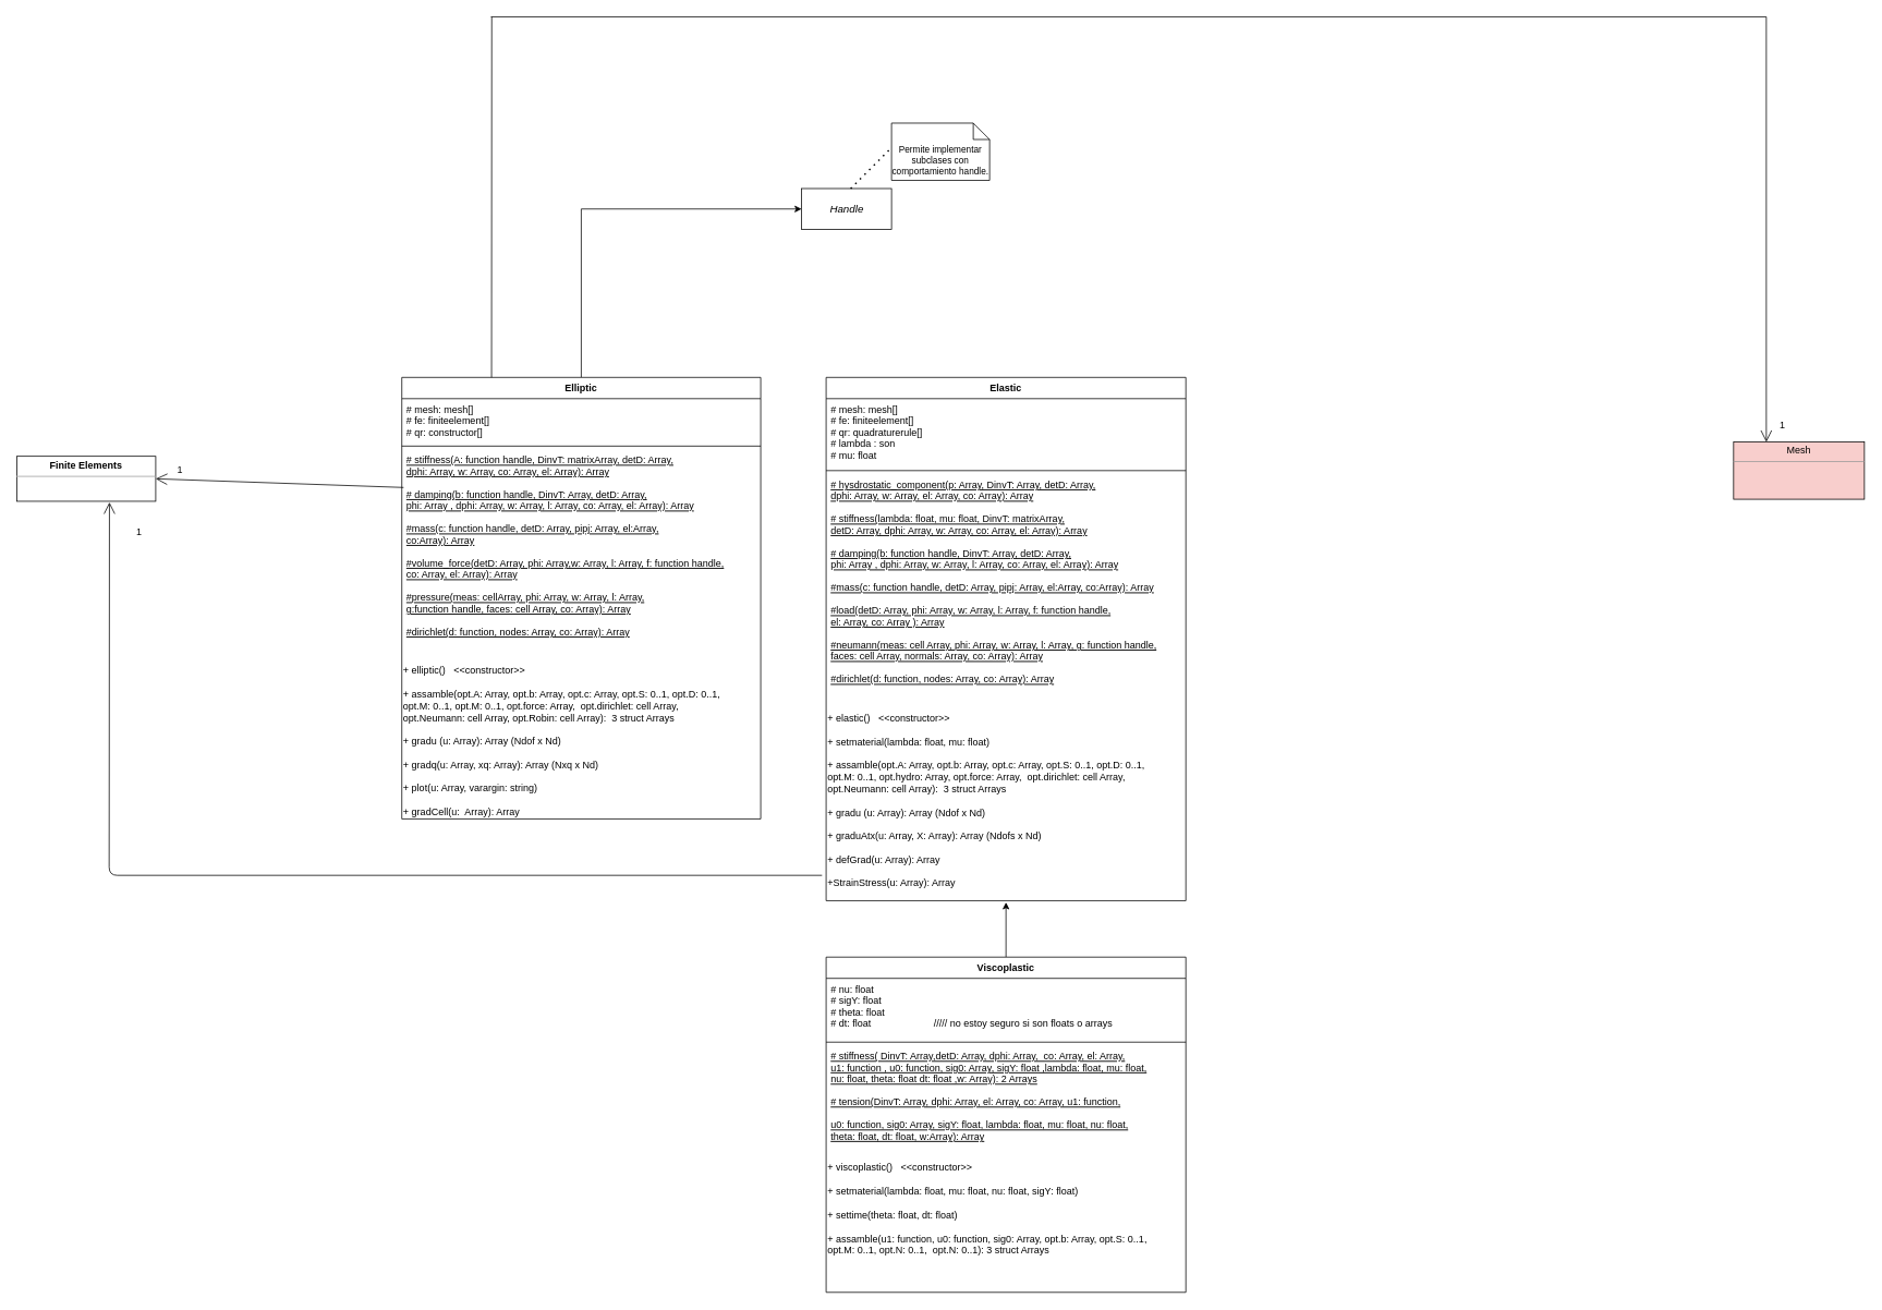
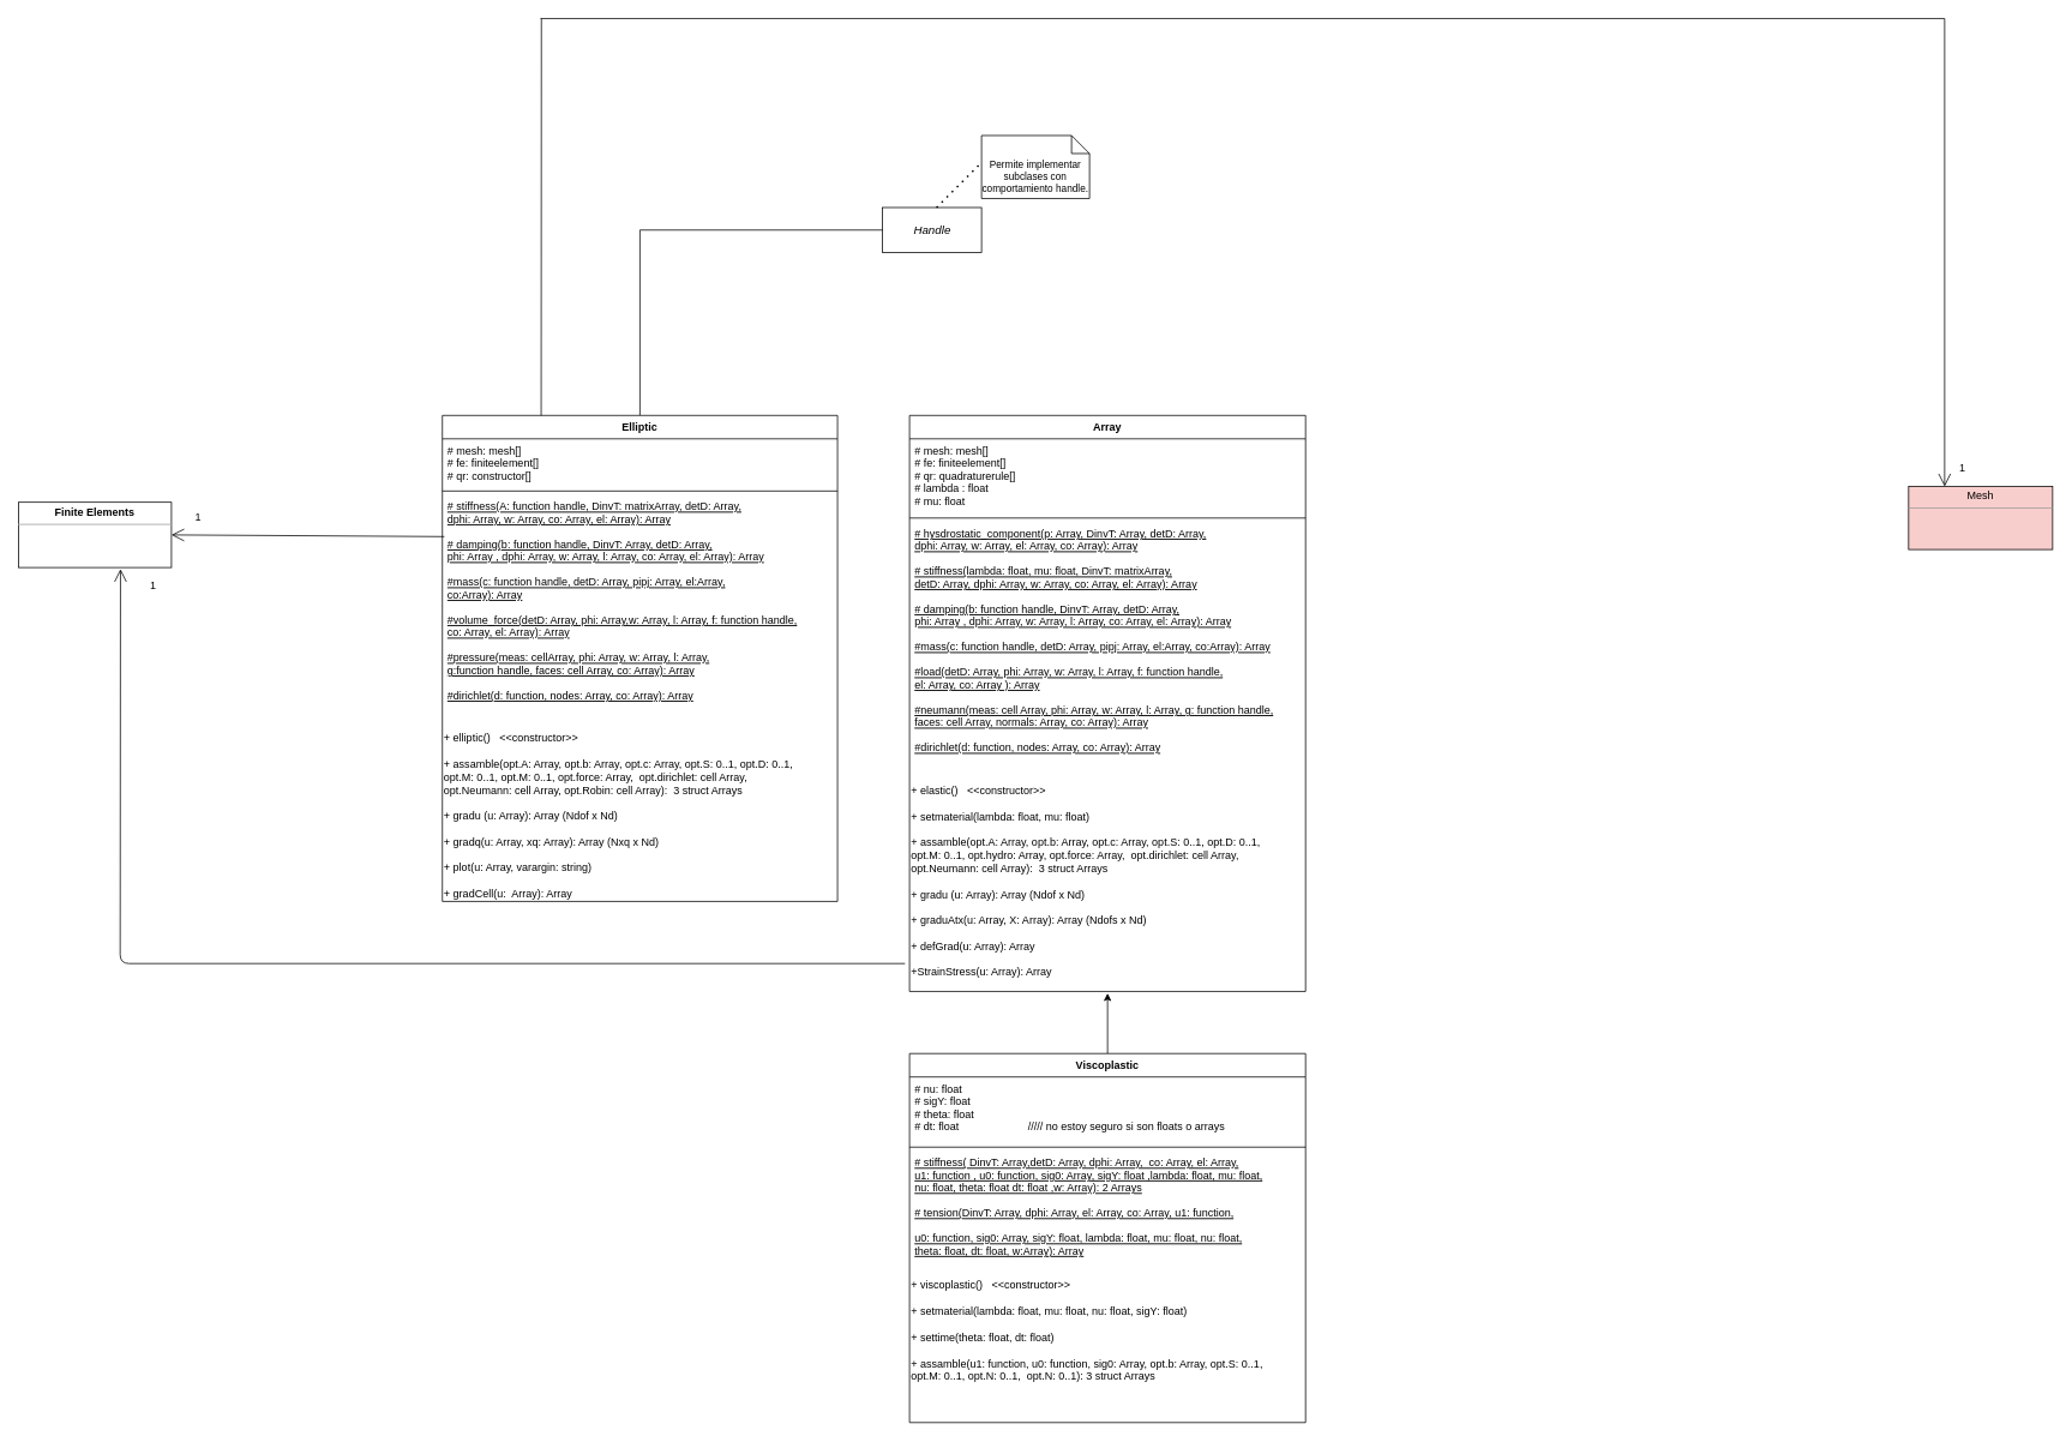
- <mxCell id="4" style="edgeStyle=orthogonalEdgeStyle;rounded=0;orthogonalLoop=1;jettySize=auto;html=1;exitX=0.5;exitY=0;exitDx=0;exitDy=0;entryX=0;entryY=0.5;entryDx=0;entryDy=0;" edge="1" parent="1" source="5" target="2"><mxGeometry relative="1" as="geometry" /></mxCell>
+ <mxCell id="4" style="edgeStyle=orthogonalEdgeStyle;rounded=0;orthogonalLoop=1;jettySize=auto;html=1;exitX=0.5;exitY=0;exitDx=0;exitDy=0;entryX=0;entryY=0.5;entryDx=0;entryDy=0;endArrow=none;" edge="1" parent="1" source="5" target="2"><mxGeometry relative="1" as="geometry" /></mxCell>
- <mxCell id="10" value="Elastic" style="swimlane;fontStyle=1;align=center;verticalAlign=top;childLayout=stackLayout;horizontal=1;startSize=26;horizontalStack=0;resizeParent=1;resizeParentMax=0;resizeLast=0;collapsible=1;marginBottom=0;" vertex="1" parent="1"><mxGeometry x="1010" y="461" width="440" height="640" as="geometry" /></mxCell>
+ <mxCell id="10" value="Array" style="swimlane;fontStyle=1;align=center;verticalAlign=top;childLayout=stackLayout;horizontal=1;startSize=26;horizontalStack=0;resizeParent=1;resizeParentMax=0;resizeLast=0;collapsible=1;marginBottom=0;" vertex="1" parent="1"><mxGeometry x="1010" y="461" width="440" height="640" as="geometry" /></mxCell>
- <mxCell id="11" value="# mesh: mesh[]&#10;# fe: finiteelement[]&#10;# qr: quadraturerule[]&#10;# lambda : son&#10;# mu: float&#10;&#10;" style="text;strokeColor=none;fillColor=none;align=left;verticalAlign=top;spacingLeft=4;spacingRight=4;overflow=hidden;rotatable=0;points=[[0,0.5],[1,0.5]];portConstraint=eastwest;" vertex="1" parent="10"><mxGeometry y="26" width="440" height="84" as="geometry" /></mxCell>
+ <mxCell id="11" value="# mesh: mesh[]&#10;# fe: finiteelement[]&#10;# qr: quadraturerule[]&#10;# lambda : float&#10;# mu: float&#10;&#10;" style="text;strokeColor=none;fillColor=none;align=left;verticalAlign=top;spacingLeft=4;spacingRight=4;overflow=hidden;rotatable=0;points=[[0,0.5],[1,0.5]];portConstraint=eastwest;" vertex="1" parent="10"><mxGeometry y="26" width="440" height="84" as="geometry" /></mxCell>
- <mxCell id="23" value="&lt;p style=&quot;margin: 0px ; margin-top: 4px ; text-align: center&quot;&gt;&lt;b&gt;Finite Elements&lt;/b&gt;&lt;br&gt;&lt;/p&gt;&lt;hr size=&quot;1&quot;&gt;&lt;div style=&quot;height: 2px&quot;&gt;&lt;/div&gt;" style="verticalAlign=top;align=left;overflow=fill;fontSize=12;fontFamily=Helvetica;html=1;" vertex="1" parent="1"><mxGeometry x="20" y="557.5" width="170" height="55" as="geometry" /></mxCell>
+ <mxCell id="23" value="&lt;p style=&quot;margin: 0px ; margin-top: 4px ; text-align: center&quot;&gt;&lt;b&gt;Finite Elements&lt;/b&gt;&lt;br&gt;&lt;/p&gt;&lt;hr size=&quot;1&quot;&gt;&lt;div style=&quot;height: 2px&quot;&gt;&lt;/div&gt;" style="verticalAlign=top;align=left;overflow=fill;fontSize=12;fontFamily=Helvetica;html=1;" vertex="1" parent="1"><mxGeometry x="20" y="557.5" width="170" height="72.5" as="geometry" /></mxCell>
